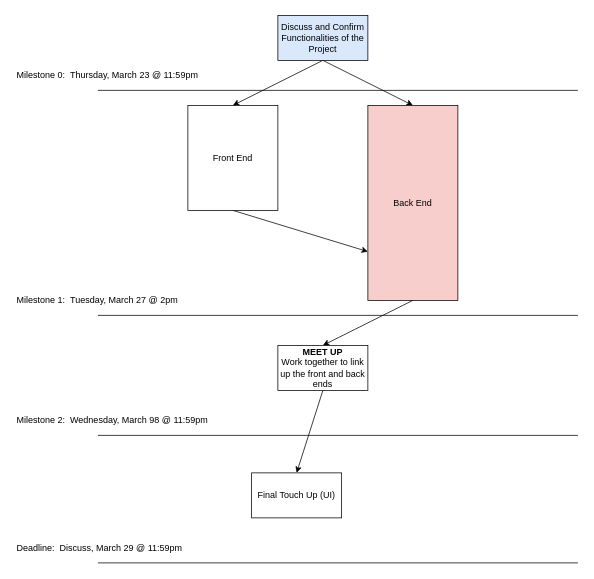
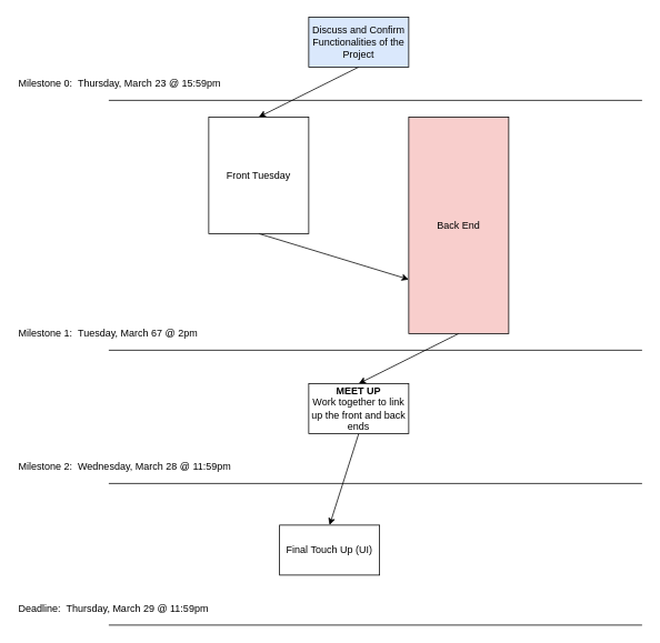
- <mxCell id="14" value="Milestone 0: &amp;nbsp;Thursday, March 23 @ 11:59pm" style="text;html=1;strokeColor=none;fillColor=none;align=left;verticalAlign=middle;whiteSpace=wrap;rounded=0;" vertex="1" parent="1"><mxGeometry x="20" y="90" width="280" height="20" as="geometry" /></mxCell>
+ <mxCell id="14" value="Milestone 0: &amp;nbsp;Thursday, March 23 @ 15:59pm" style="text;html=1;strokeColor=none;fillColor=none;align=left;verticalAlign=middle;whiteSpace=wrap;rounded=0;" vertex="1" parent="1"><mxGeometry x="20" y="90" width="280" height="20" as="geometry" /></mxCell>
- <mxCell id="3" style="edgeStyle=none;rounded=0;html=1;exitX=0.5;exitY=1;entryX=0.5;entryY=0;endArrow=classic;endFill=1;jettySize=auto;orthogonalLoop=1;" edge="1" parent="1" source="4" target="8"><mxGeometry relative="1" as="geometry" /></mxCell>
- <mxCell id="6" value="Front End" style="rounded=0;whiteSpace=wrap;html=1;" vertex="1" parent="1"><mxGeometry x="250" y="140" width="120" height="140" as="geometry" /></mxCell>
+ <mxCell id="6" value="Front Tuesday" style="rounded=0;whiteSpace=wrap;html=1;" vertex="1" parent="1"><mxGeometry x="250" y="140" width="120" height="140" as="geometry" /></mxCell>
- <mxCell id="10" value="Milestone 1: &amp;nbsp;Tuesday, March 27 @ 2pm" style="text;html=1;strokeColor=none;fillColor=none;align=left;verticalAlign=middle;whiteSpace=wrap;rounded=0;" vertex="1" parent="1"><mxGeometry x="20" y="390" width="280" height="20" as="geometry" /></mxCell>
+ <mxCell id="10" value="Milestone 1: &amp;nbsp;Tuesday, March 67 @ 2pm" style="text;html=1;strokeColor=none;fillColor=none;align=left;verticalAlign=middle;whiteSpace=wrap;rounded=0;" vertex="1" parent="1"><mxGeometry x="20" y="390" width="280" height="20" as="geometry" /></mxCell>
- <mxCell id="16" value="Milestone 2: &amp;nbsp;Wednesday, March 98 @ 11:59pm" style="text;html=1;strokeColor=none;fillColor=none;align=left;verticalAlign=middle;whiteSpace=wrap;rounded=0;" vertex="1" parent="1"><mxGeometry x="20" y="550" width="280" height="20" as="geometry" /></mxCell>
+ <mxCell id="16" value="Milestone 2: &amp;nbsp;Wednesday, March 28 @ 11:59pm" style="text;html=1;strokeColor=none;fillColor=none;align=left;verticalAlign=middle;whiteSpace=wrap;rounded=0;" vertex="1" parent="1"><mxGeometry x="20" y="550" width="280" height="20" as="geometry" /></mxCell>
- <mxCell id="19" value="Deadline: &amp;nbsp;Discuss, March 29 @ 11:59pm" style="text;html=1;strokeColor=none;fillColor=none;align=left;verticalAlign=middle;whiteSpace=wrap;rounded=0;" vertex="1" parent="1"><mxGeometry x="20" y="720" width="280" height="20" as="geometry" /></mxCell>
+ <mxCell id="19" value="Deadline: &amp;nbsp;Thursday, March 29 @ 11:59pm" style="text;html=1;strokeColor=none;fillColor=none;align=left;verticalAlign=middle;whiteSpace=wrap;rounded=0;" vertex="1" parent="1"><mxGeometry x="20" y="720" width="280" height="20" as="geometry" /></mxCell>
